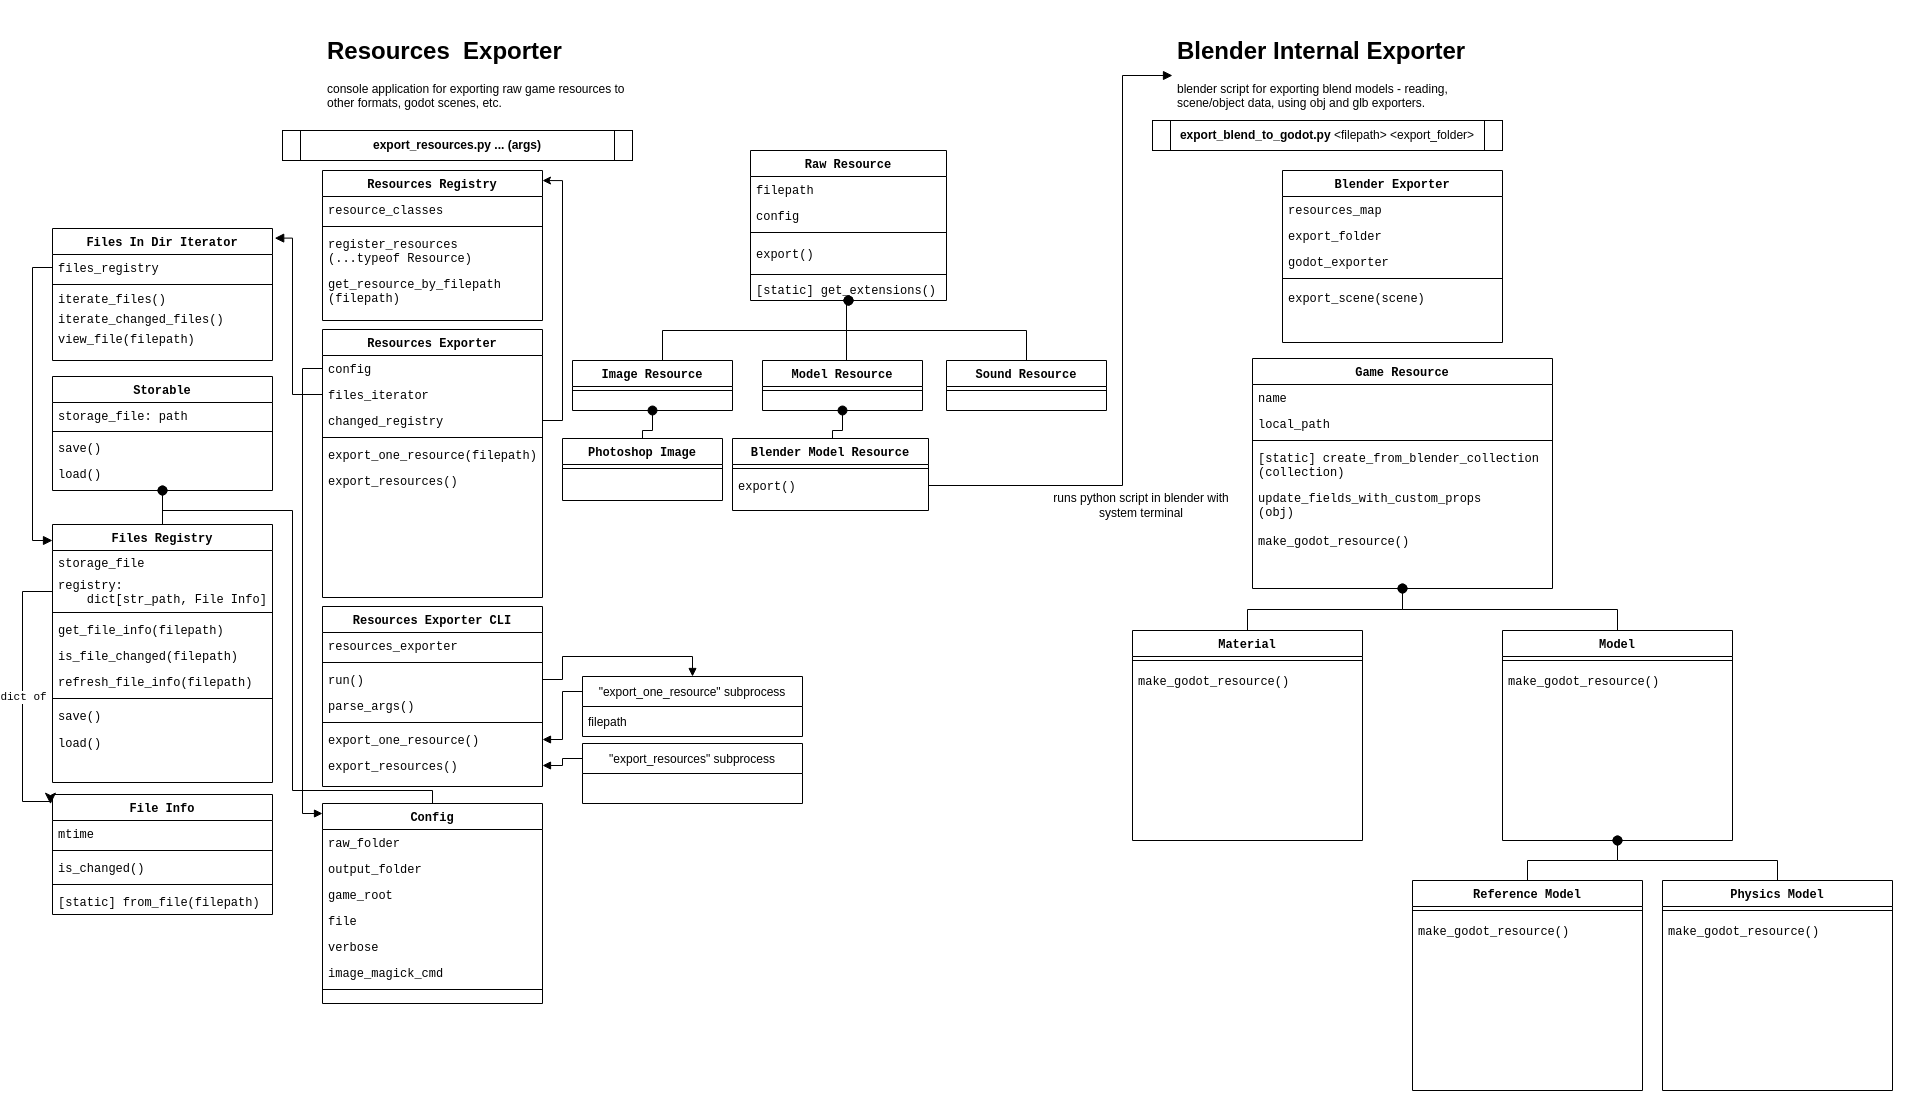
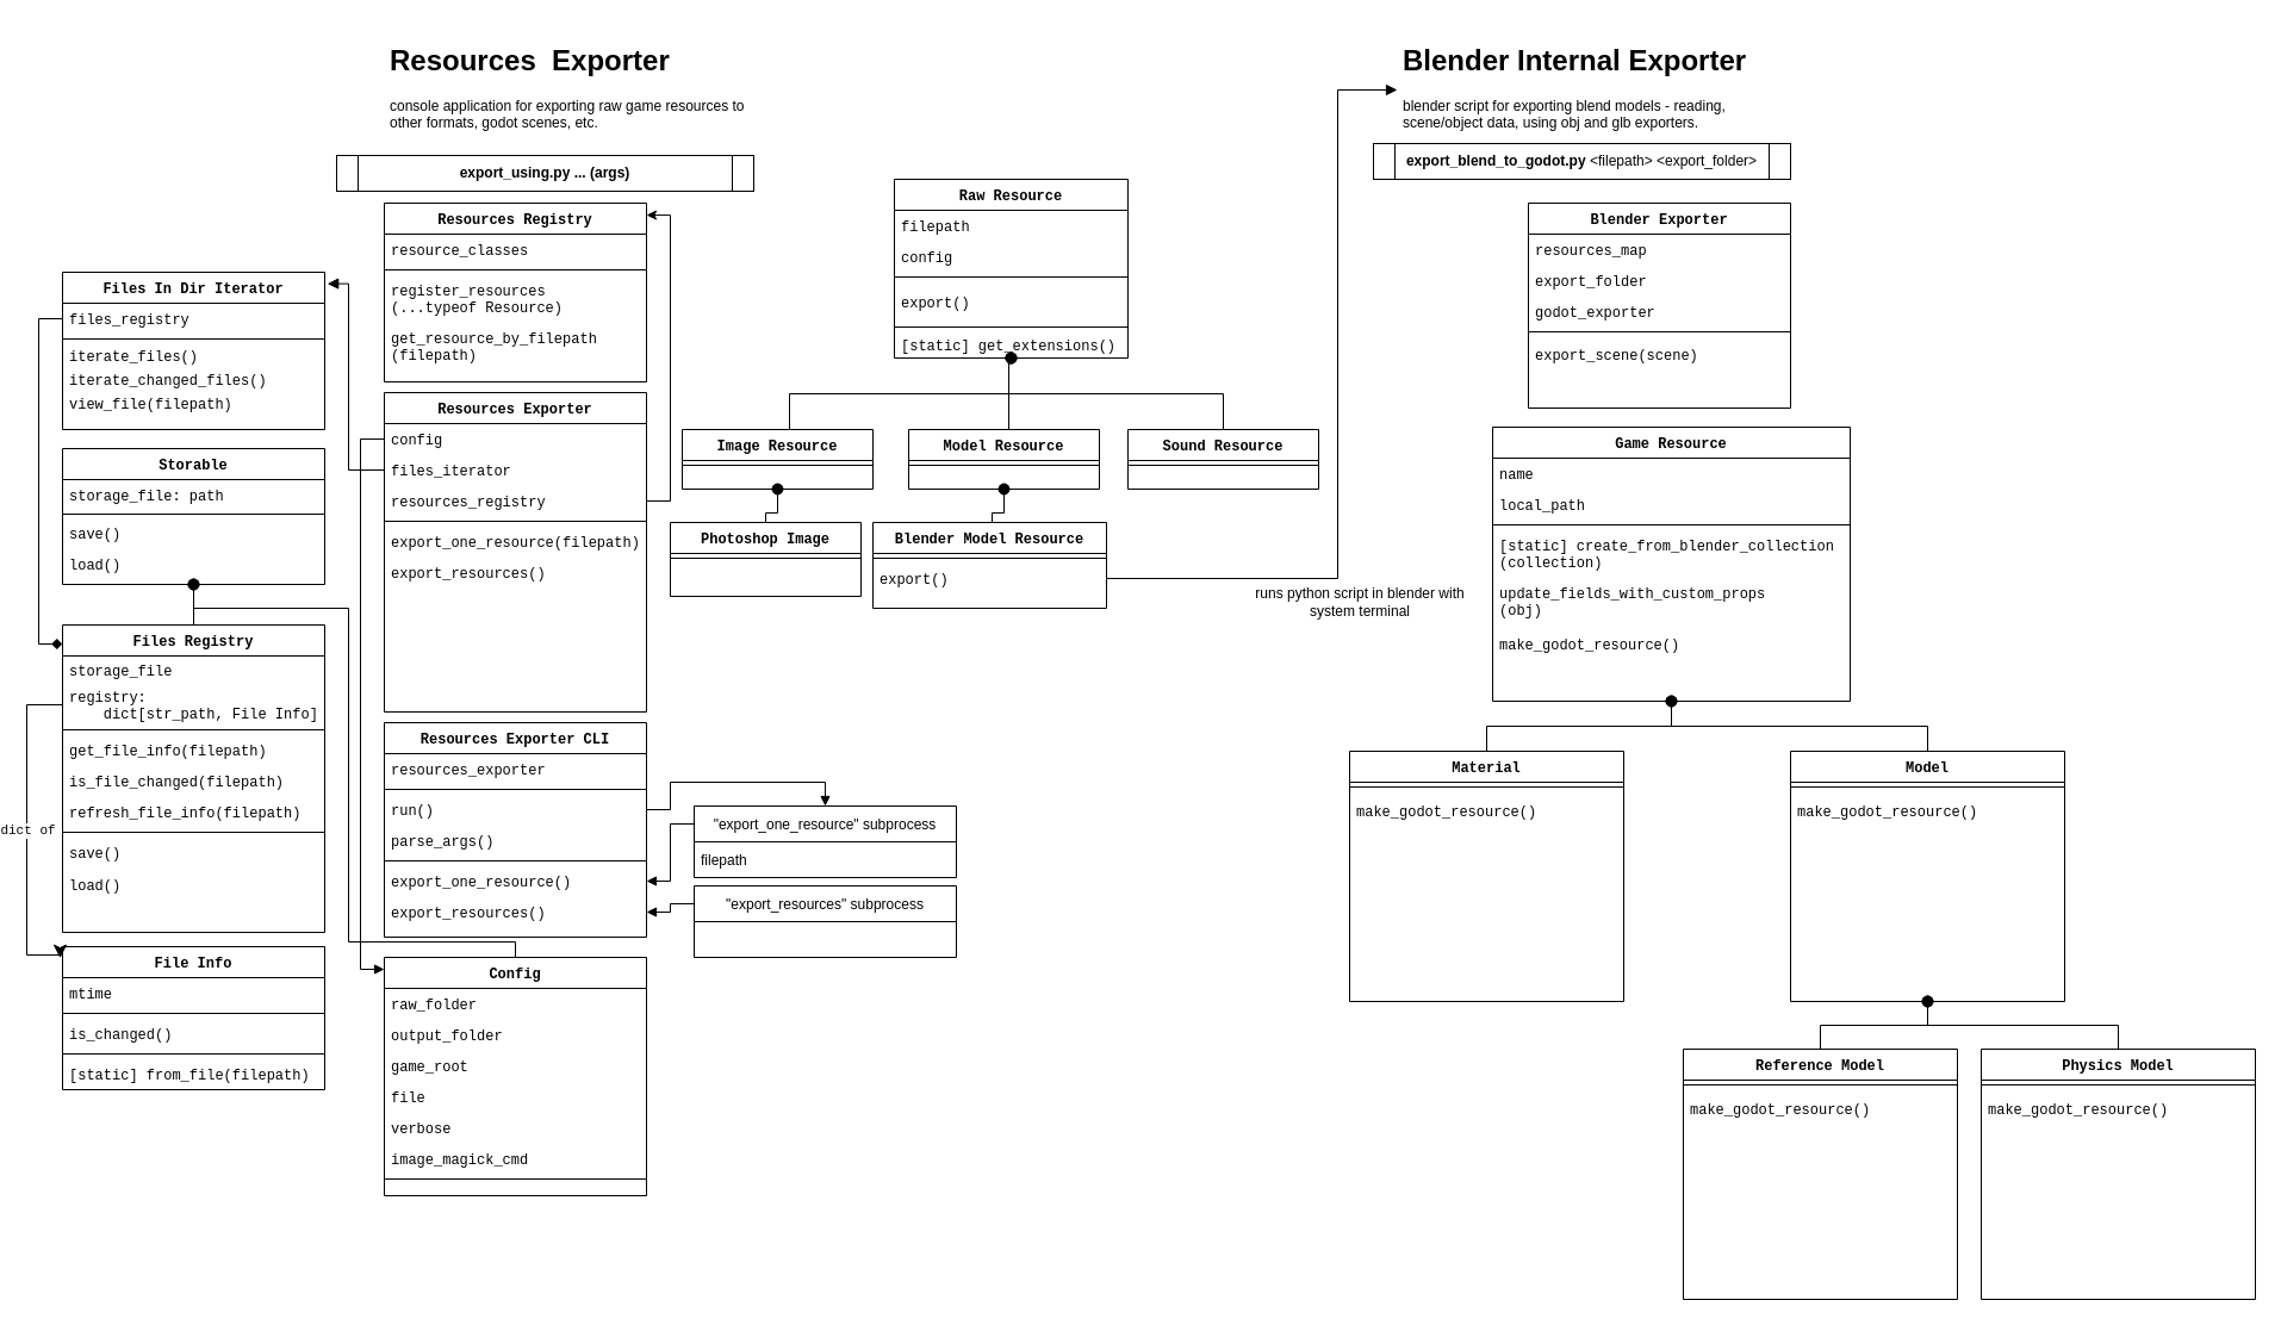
- <mxCell id="107" value="&lt;b&gt;export_resources.py ... (args)&lt;/b&gt;" style="shape=process;whiteSpace=wrap;html=1;backgroundOutline=1;align=center;size=0.052;" parent="1" vertex="1"><mxGeometry x="280" y="130" width="350" height="30" as="geometry" /></mxCell>
+ <mxCell id="107" value="&lt;b&gt;export_using.py ... (args)&lt;/b&gt;" style="shape=process;whiteSpace=wrap;html=1;backgroundOutline=1;align=center;size=0.052;" parent="1" vertex="1"><mxGeometry x="280" y="130" width="350" height="30" as="geometry" /></mxCell>
- <mxCell id="36" value="changed_registry" style="text;align=left;verticalAlign=middle;spacingLeft=4;spacingRight=4;overflow=hidden;rotatable=0;points=[[0,0.5],[1,0.5]];portConstraint=eastwest;fontFamily=Courier New;" parent="33" vertex="1"><mxGeometry y="78" width="220" height="26" as="geometry" /></mxCell>
+ <mxCell id="36" value="resources_registry" style="text;align=left;verticalAlign=middle;spacingLeft=4;spacingRight=4;overflow=hidden;rotatable=0;points=[[0,0.5],[1,0.5]];portConstraint=eastwest;fontFamily=Courier New;" parent="33" vertex="1"><mxGeometry y="78" width="220" height="26" as="geometry" /></mxCell>
- <mxCell id="81" style="edgeStyle=orthogonalEdgeStyle;rounded=0;orthogonalLoop=1;jettySize=auto;html=1;entryX=0;entryY=0.062;entryDx=0;entryDy=0;entryPerimeter=0;endArrow=block;endFill=1;endSize=7;verticalAlign=middle;" parent="1" source="65" target="71" edge="1"><mxGeometry relative="1" as="geometry" /></mxCell>
+ <mxCell id="81" style="edgeStyle=orthogonalEdgeStyle;rounded=0;orthogonalLoop=1;jettySize=auto;html=1;entryX=0;entryY=0.062;entryDx=0;entryDy=0;entryPerimeter=0;endArrow=diamond;endFill=1;endSize=7;verticalAlign=middle;" parent="1" source="65" target="71" edge="1"><mxGeometry relative="1" as="geometry" /></mxCell>
